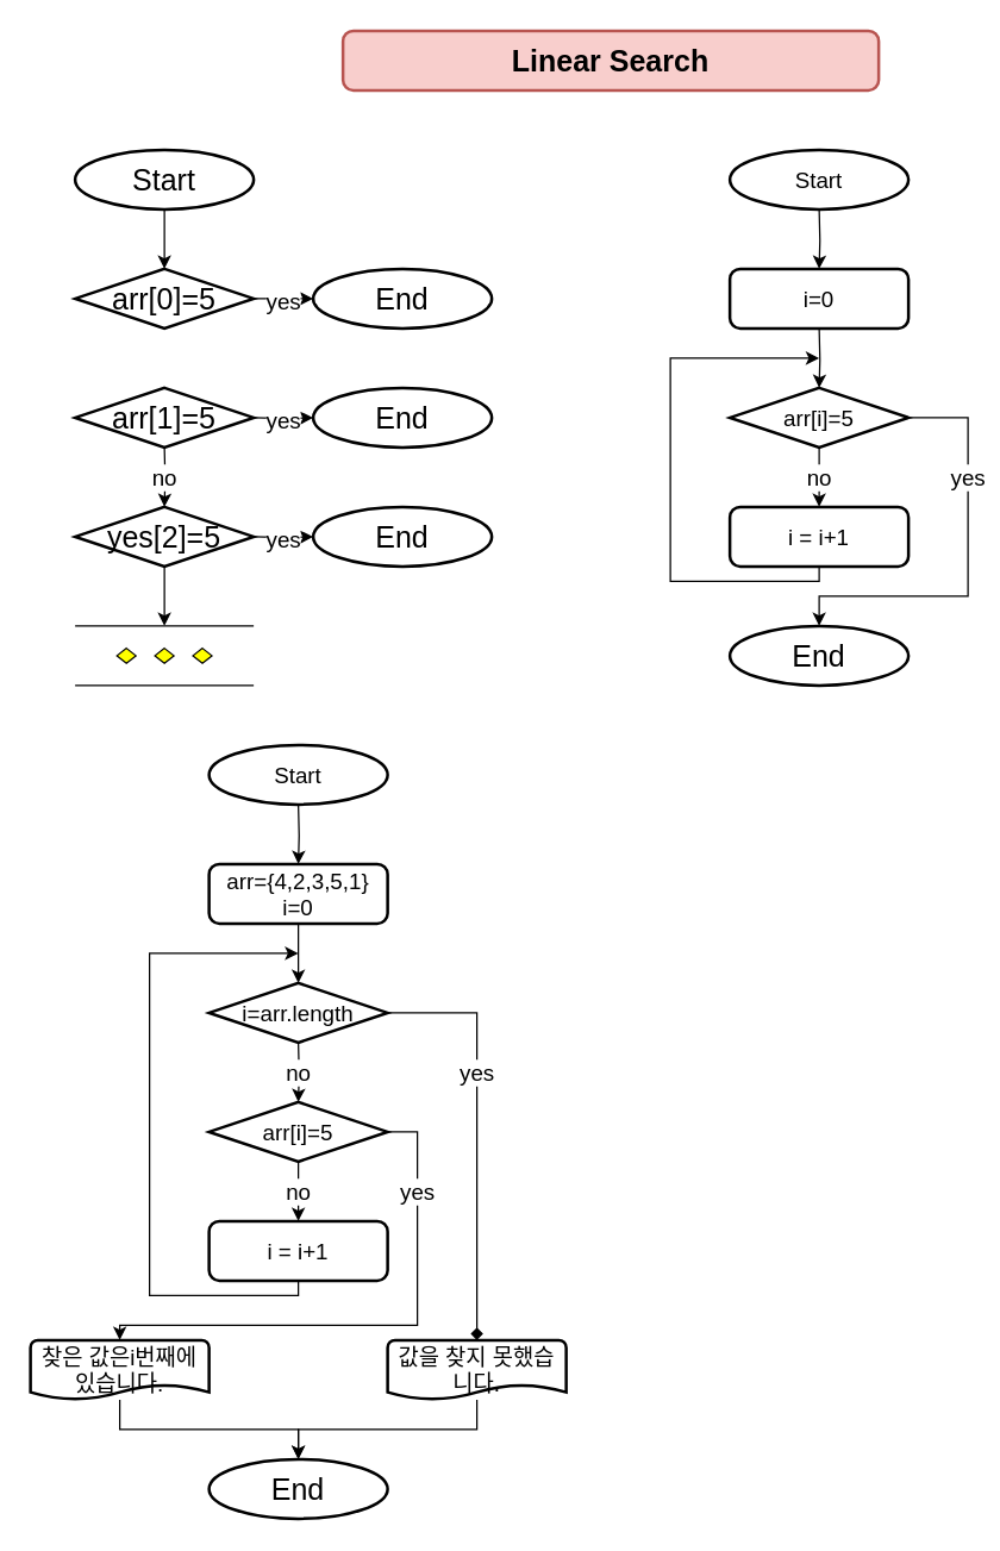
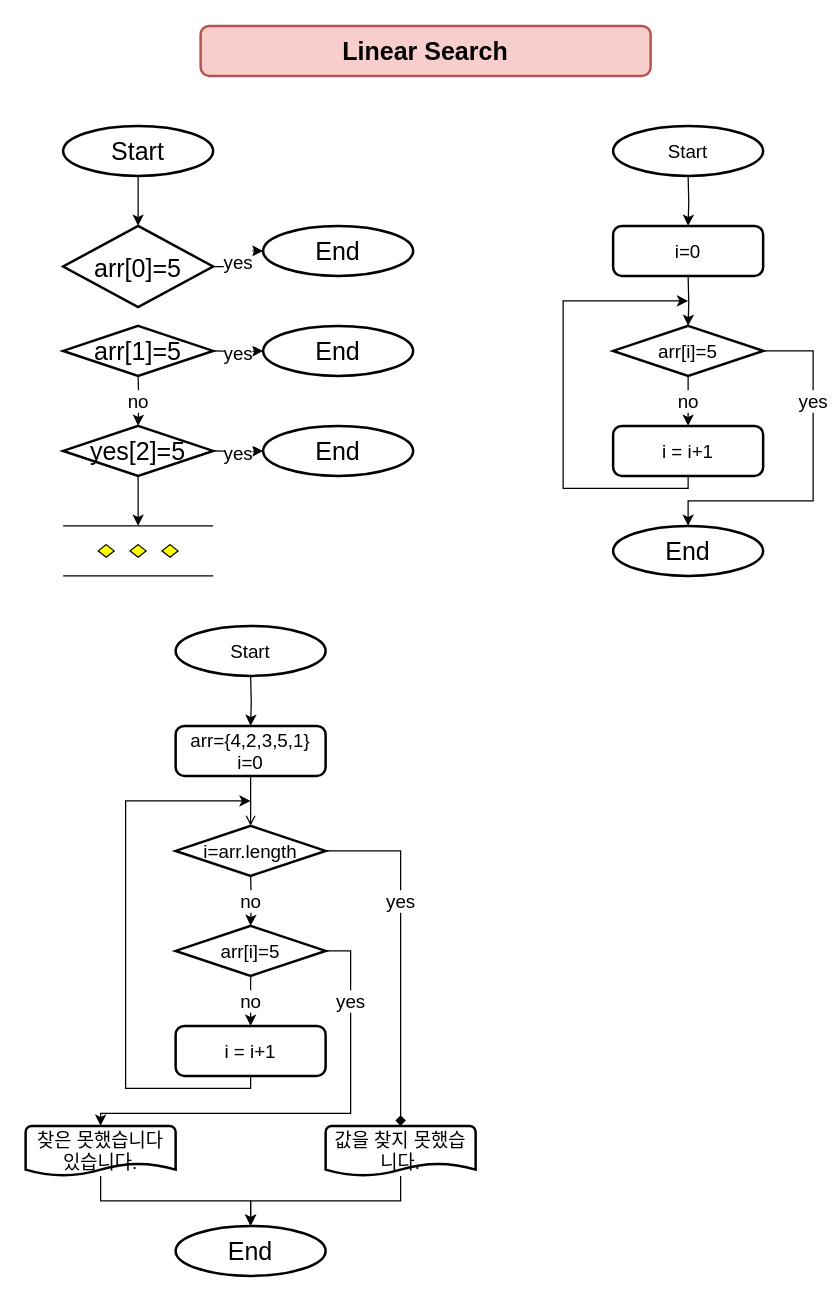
- <mxCell id="2" value="&lt;b&gt;&lt;font style=&quot;font-size: 20px;&quot;&gt;Linear Search&lt;/font&gt;&lt;/b&gt;" style="rounded=1;whiteSpace=wrap;html=1;absoluteArcSize=1;arcSize=14;strokeWidth=2;fillColor=#f8cecc;strokeColor=#b85450;" parent="1" vertex="1"><mxGeometry x="230" y="20" width="360" height="40" as="geometry" /></mxCell>
+ <mxCell id="2" value="&lt;b&gt;&lt;font style=&quot;font-size: 20px;&quot;&gt;Linear Search&lt;/font&gt;&lt;/b&gt;" style="rounded=1;whiteSpace=wrap;html=1;absoluteArcSize=1;arcSize=14;strokeWidth=2;fillColor=#f8cecc;strokeColor=#b85450;" parent="1" vertex="1"><mxGeometry x="160" y="20" width="360" height="40" as="geometry" /></mxCell>
- <mxCell id="6" value="arr[0]=5" style="strokeWidth=2;html=1;shape=mxgraph.flowchart.decision;whiteSpace=wrap;fontSize=20;" parent="1" vertex="1"><mxGeometry x="50" y="180" width="120" height="40" as="geometry" /></mxCell>
+ <mxCell id="6" value="arr[0]=5" style="strokeWidth=2;html=1;shape=mxgraph.flowchart.decision;whiteSpace=wrap;fontSize=20;" parent="1" vertex="1"><mxGeometry x="50" y="180" width="120" height="65" as="geometry" /></mxCell>
- <mxCell id="34" value="" style="edgeStyle=orthogonalEdgeStyle;rounded=0;orthogonalLoop=1;jettySize=auto;html=1;fontSize=15;" parent="1" source="35" target="38" edge="1"><mxGeometry relative="1" as="geometry" /></mxCell>
+ <mxCell id="34" value="" style="edgeStyle=orthogonalEdgeStyle;rounded=0;orthogonalLoop=1;jettySize=auto;html=1;fontSize=15;endArrow=open;" parent="1" source="35" target="38" edge="1"><mxGeometry relative="1" as="geometry" /></mxCell>
- <mxCell id="41" value="찾은 값은i번째에 있습니다." style="strokeWidth=2;html=1;shape=mxgraph.flowchart.document2;whiteSpace=wrap;size=0.25;fontSize=15;" parent="1" vertex="1"><mxGeometry x="20" y="900" width="120" height="40" as="geometry" /></mxCell>
+ <mxCell id="41" value="찾은 못했습니다 있습니다." style="strokeWidth=2;html=1;shape=mxgraph.flowchart.document2;whiteSpace=wrap;size=0.25;fontSize=15;" parent="1" vertex="1"><mxGeometry x="20" y="900" width="120" height="40" as="geometry" /></mxCell>
